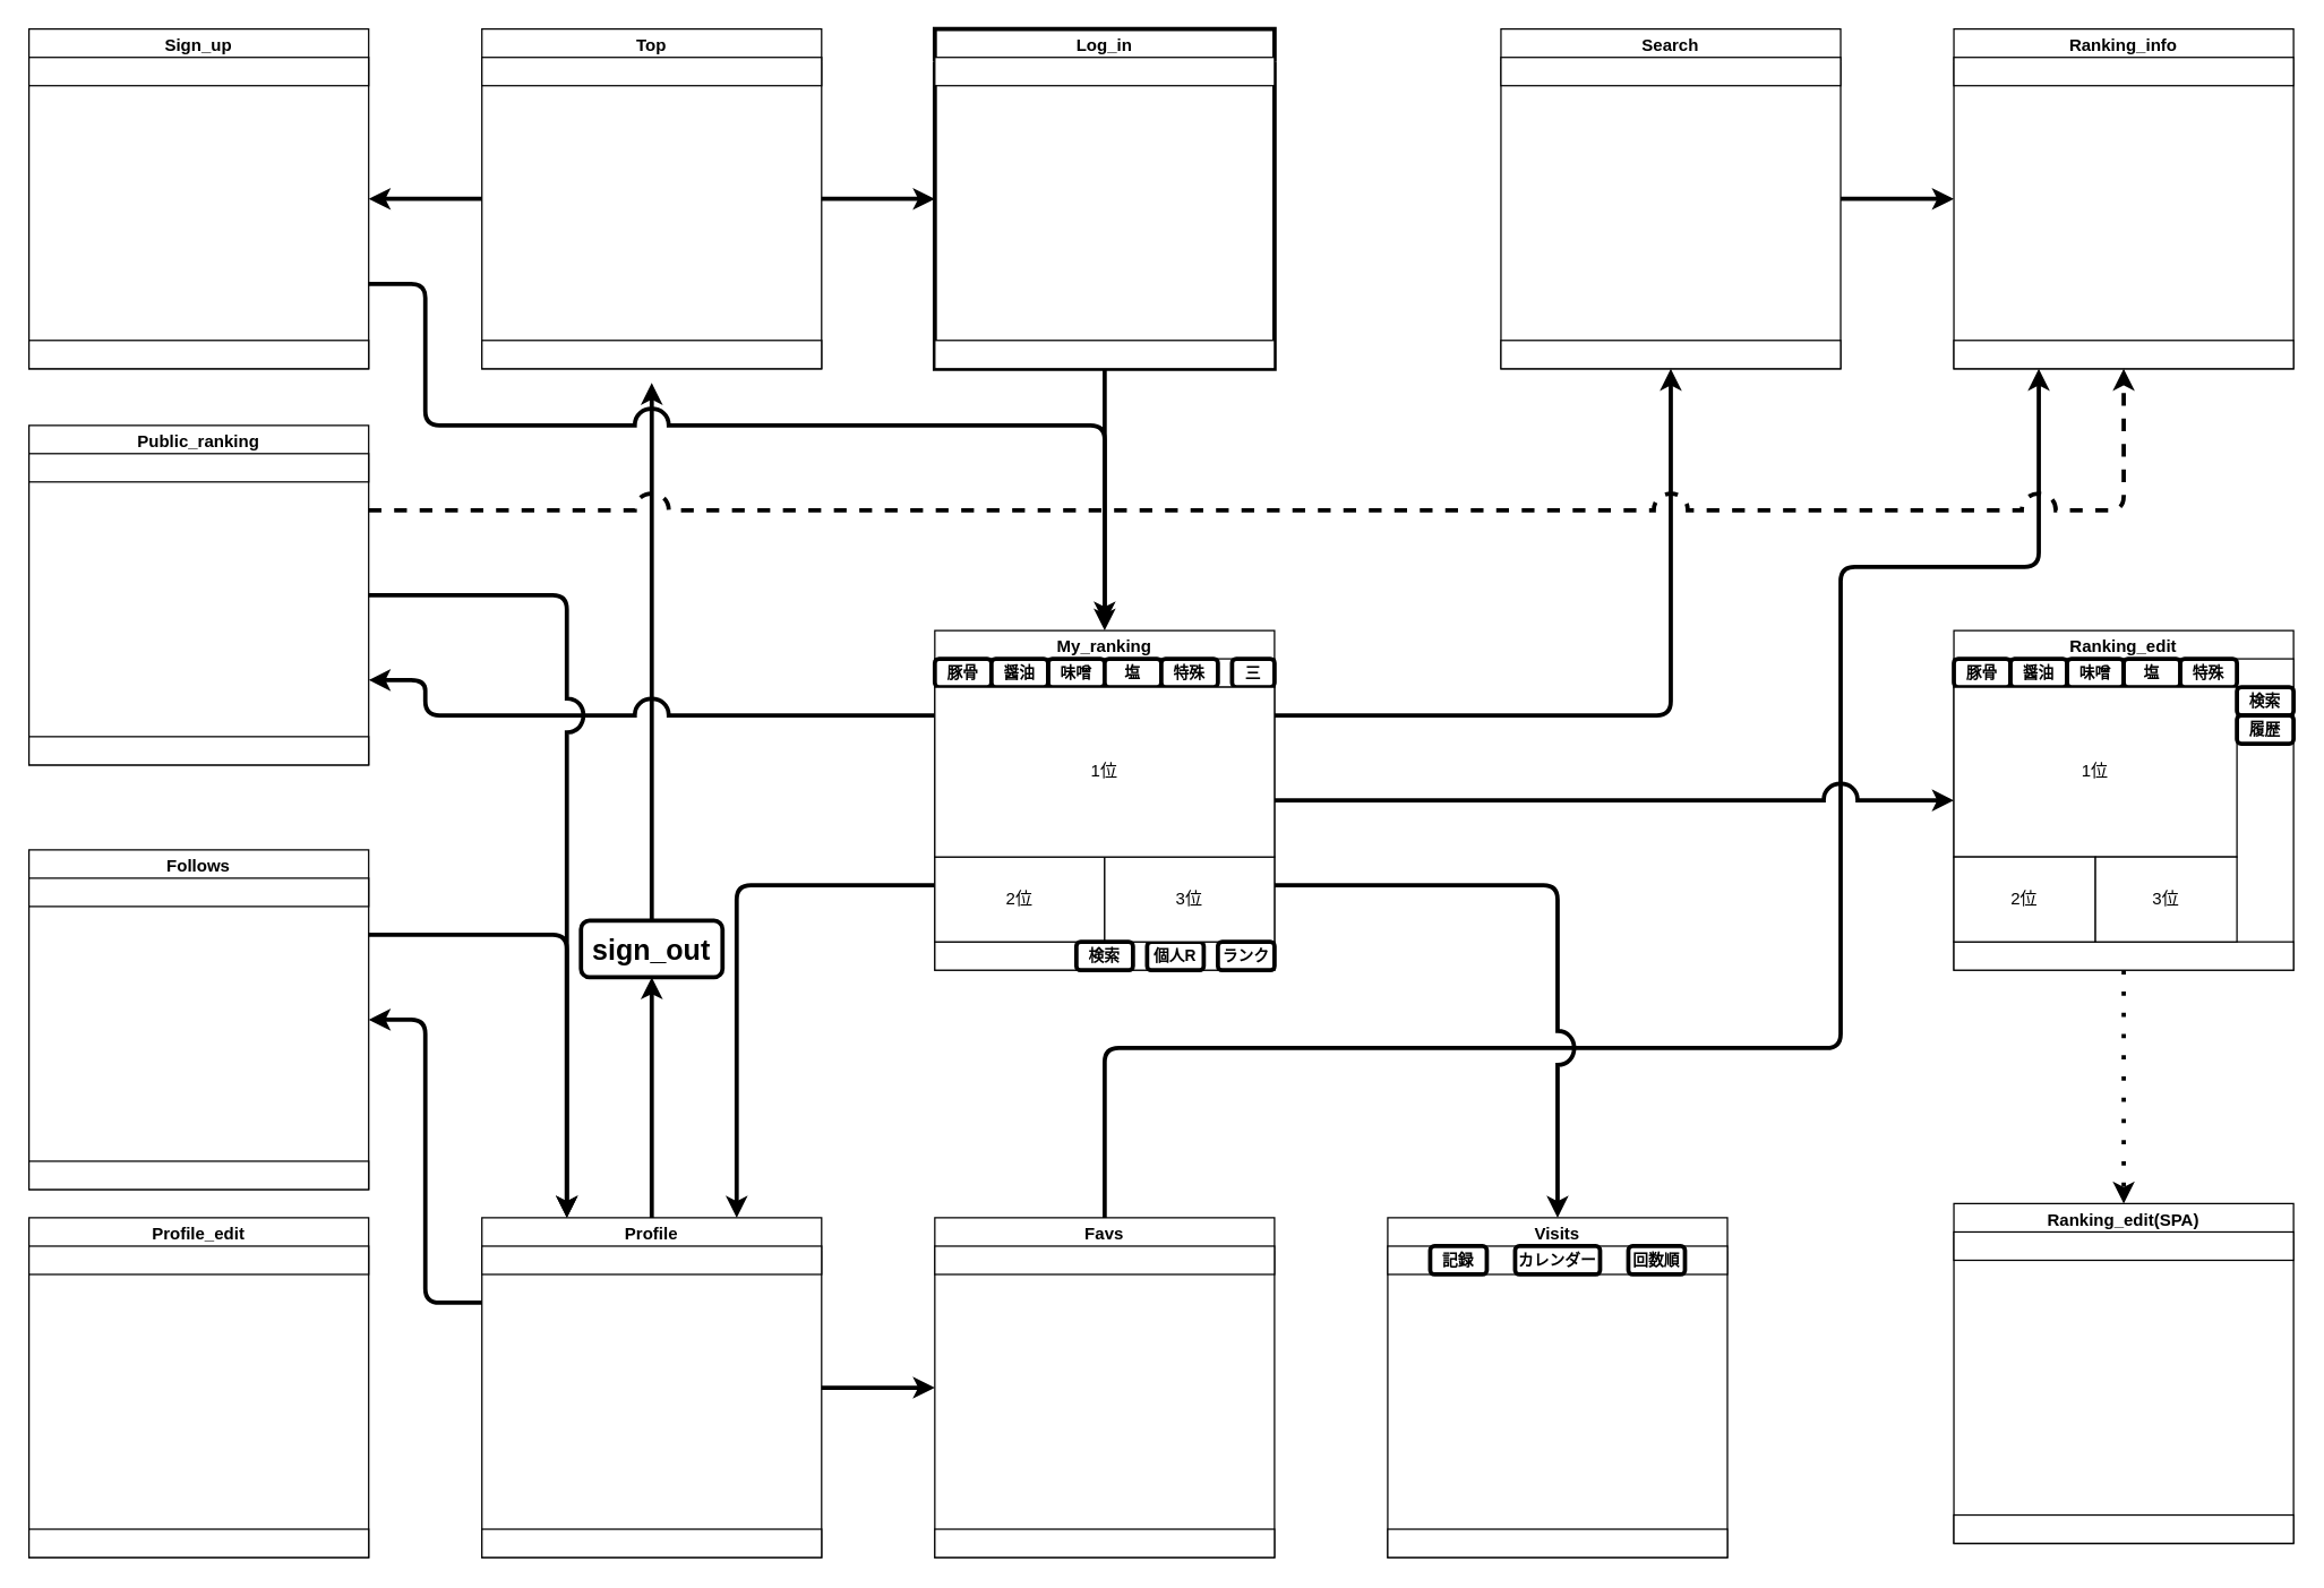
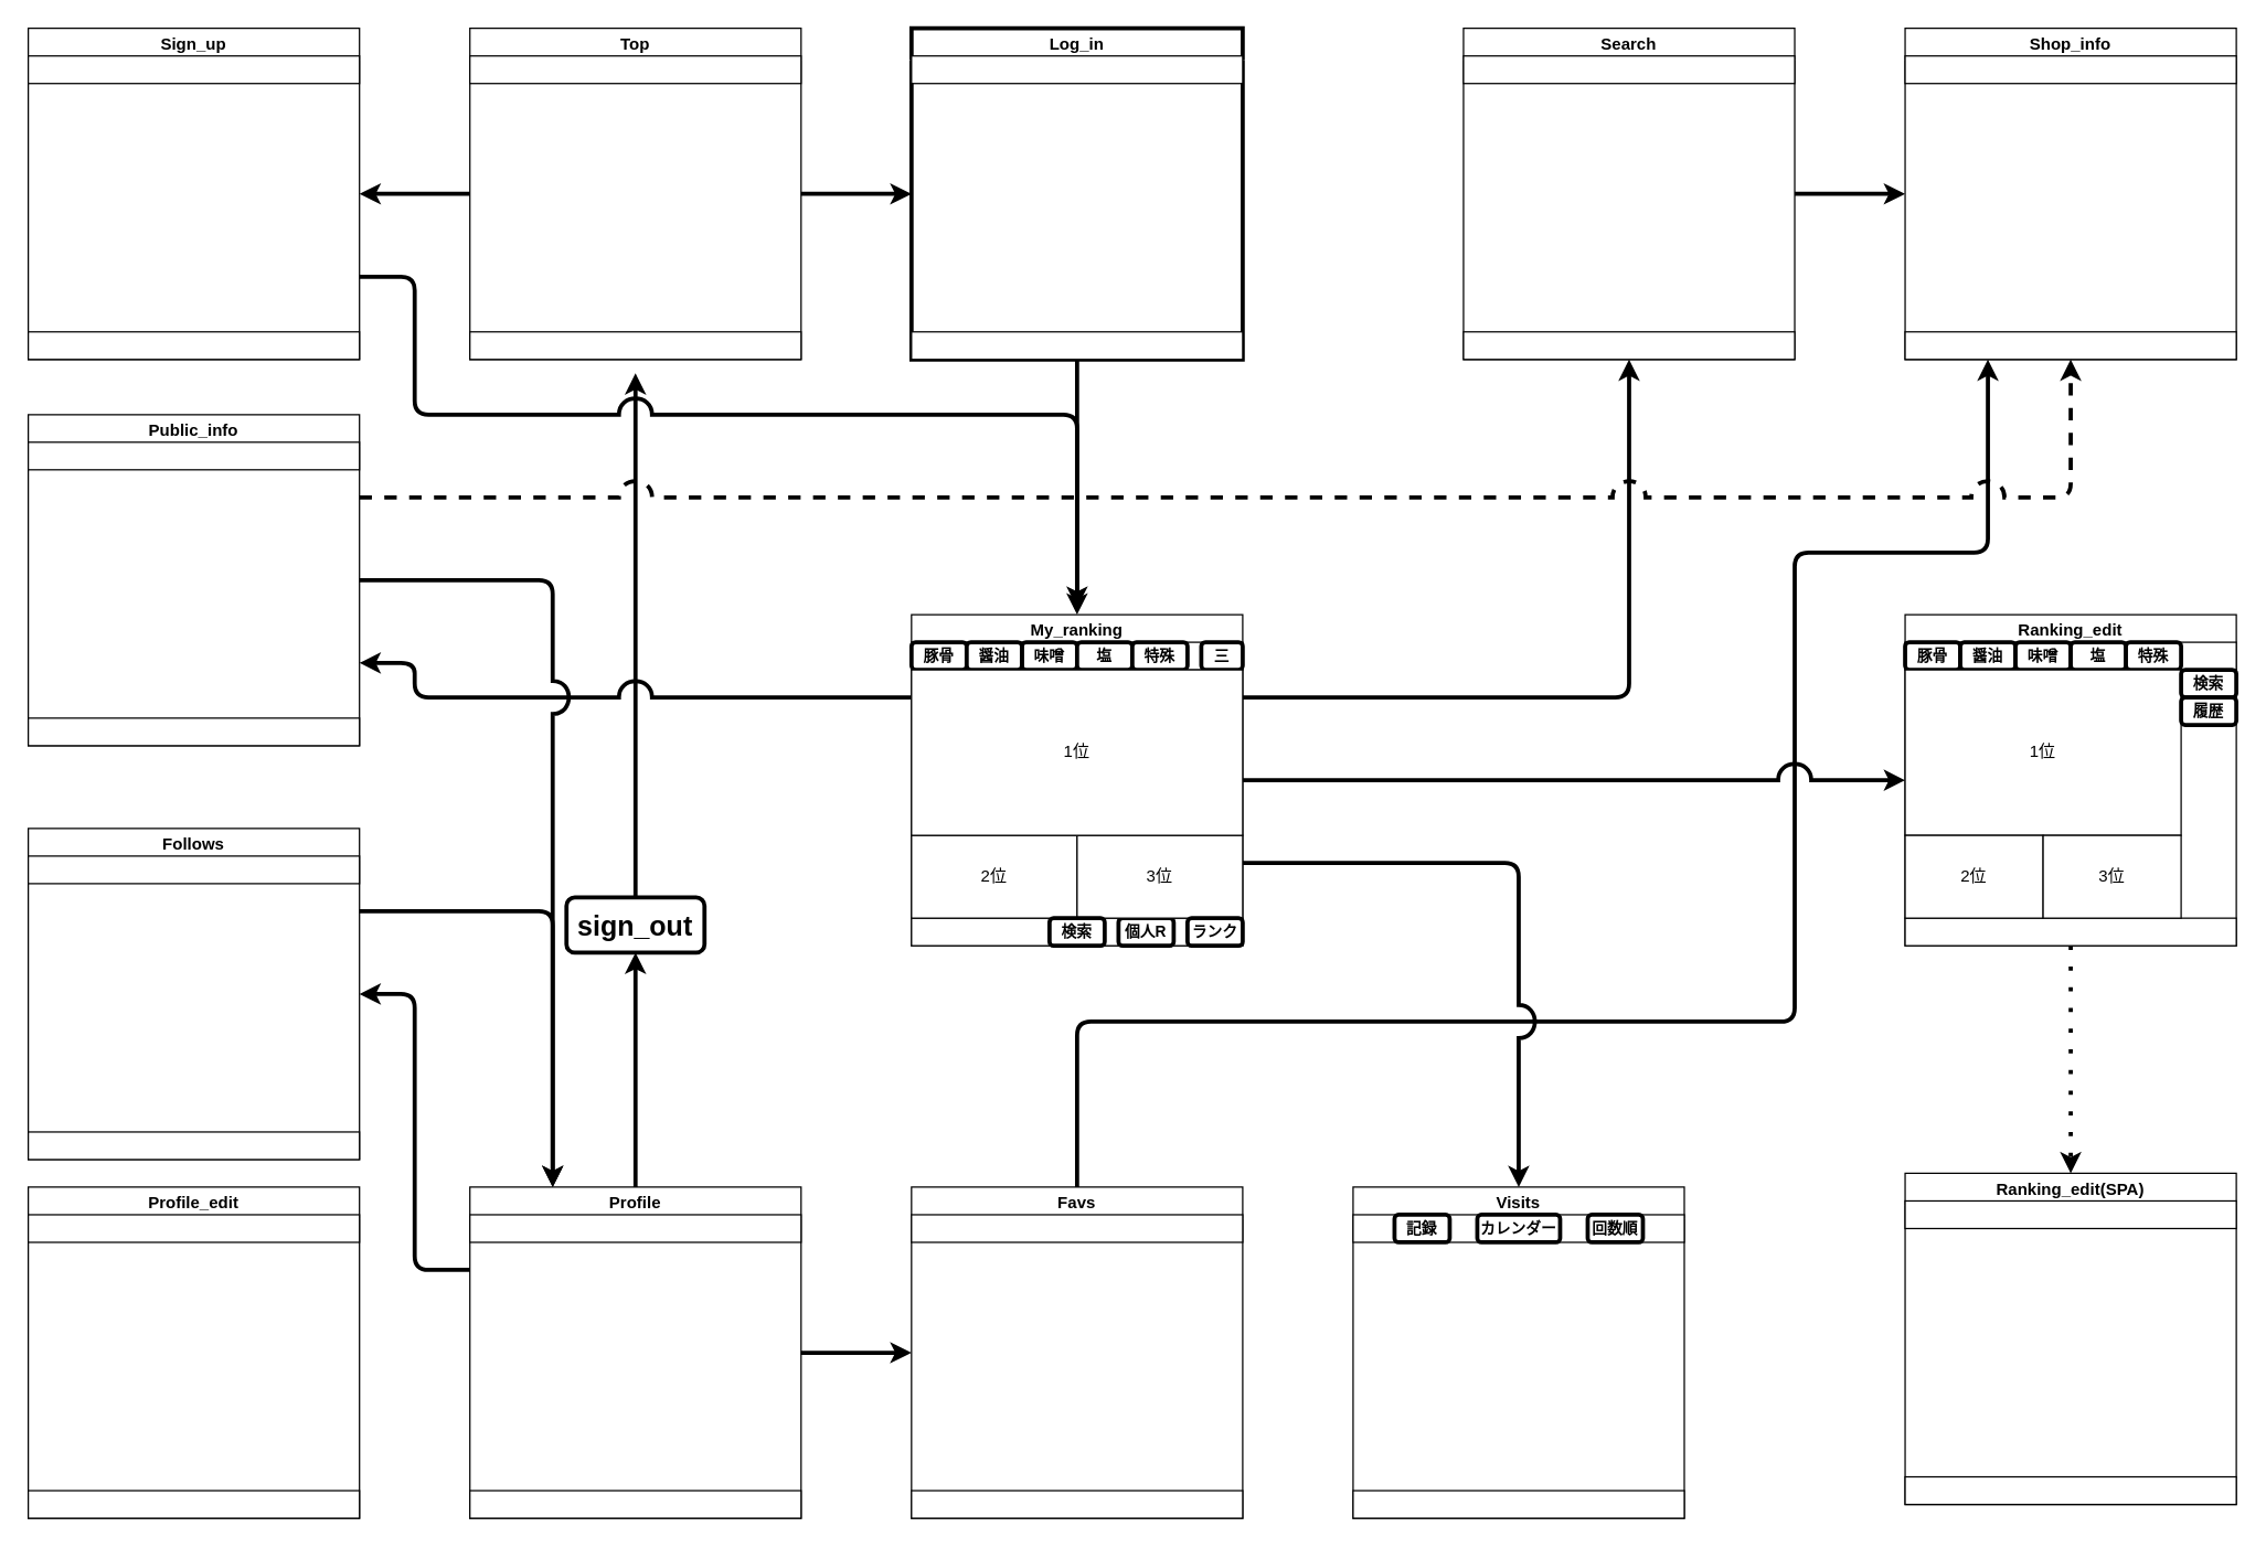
- <mxCell id="53" value="Ranking_info" style="swimlane;whiteSpace=wrap;html=1;" parent="1" vertex="1"><mxGeometry x="1380" y="20" width="240" height="240" as="geometry" /></mxCell>
+ <mxCell id="53" value="Shop_info" style="swimlane;whiteSpace=wrap;html=1;" parent="1" vertex="1"><mxGeometry x="1380" y="20" width="240" height="240" as="geometry" /></mxCell>
- <mxCell id="84" value="Public_ranking" style="swimlane;whiteSpace=wrap;html=1;" parent="1" vertex="1"><mxGeometry x="20" y="300" width="240" height="240" as="geometry" /></mxCell>
+ <mxCell id="84" value="Public_info" style="swimlane;whiteSpace=wrap;html=1;" parent="1" vertex="1"><mxGeometry x="20" y="300" width="240" height="240" as="geometry" /></mxCell>
- <mxCell id="24" style="edgeStyle=none;html=1;exitX=0;exitY=0.75;exitDx=0;exitDy=0;entryX=0.75;entryY=0;entryDx=0;entryDy=0;strokeWidth=3;" edge="1" parent="1" source="25" target="5"><mxGeometry relative="1" as="geometry"><Array as="points"><mxPoint x="520" y="625" /></Array></mxGeometry></mxCell>
